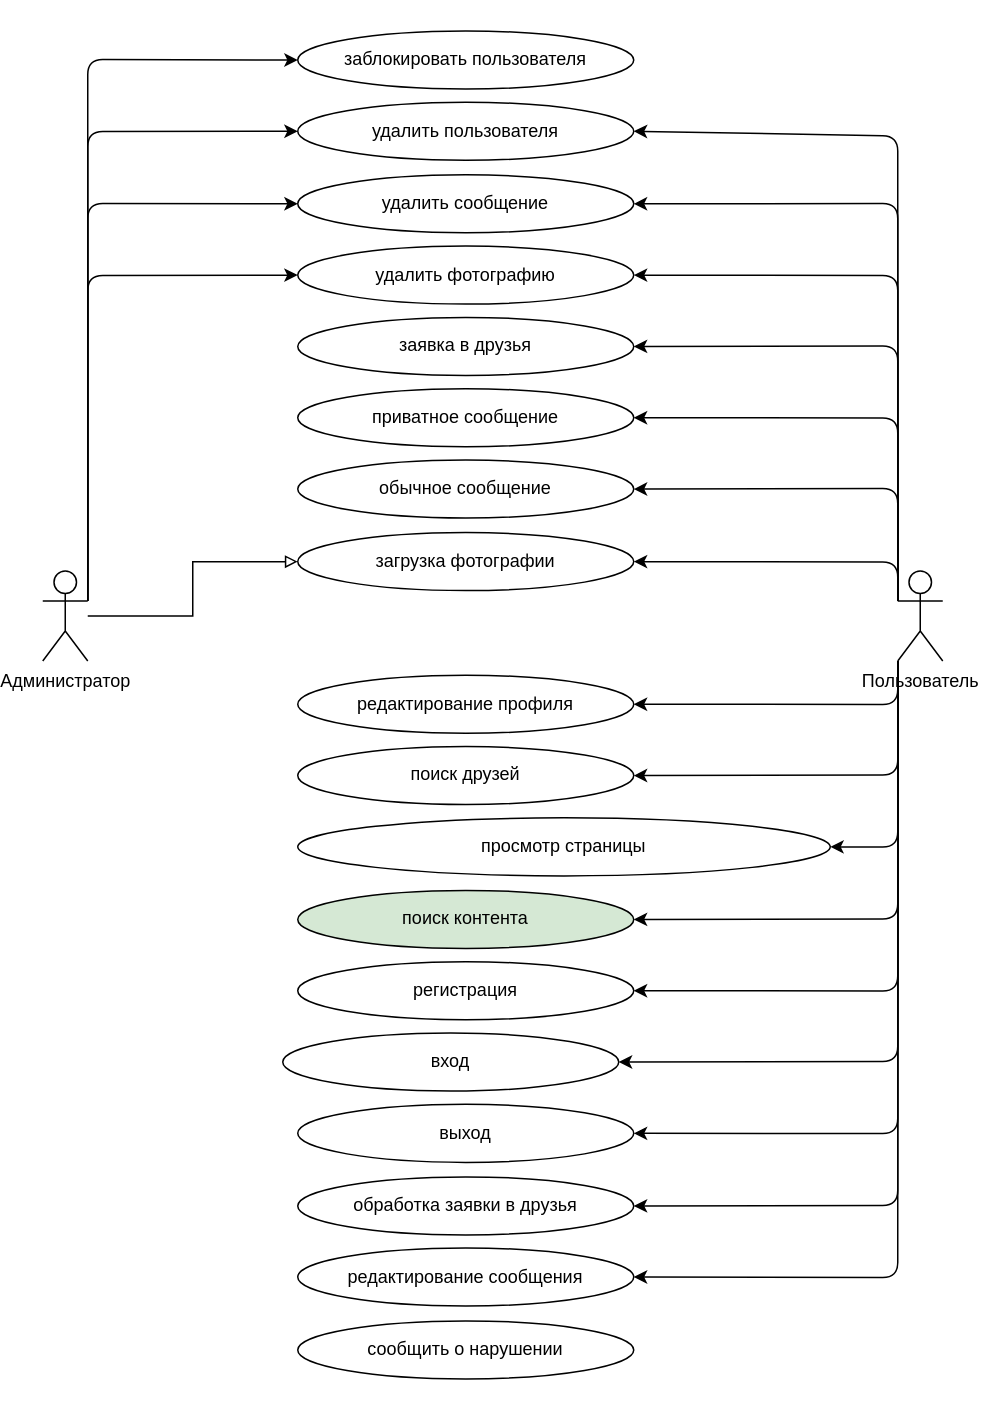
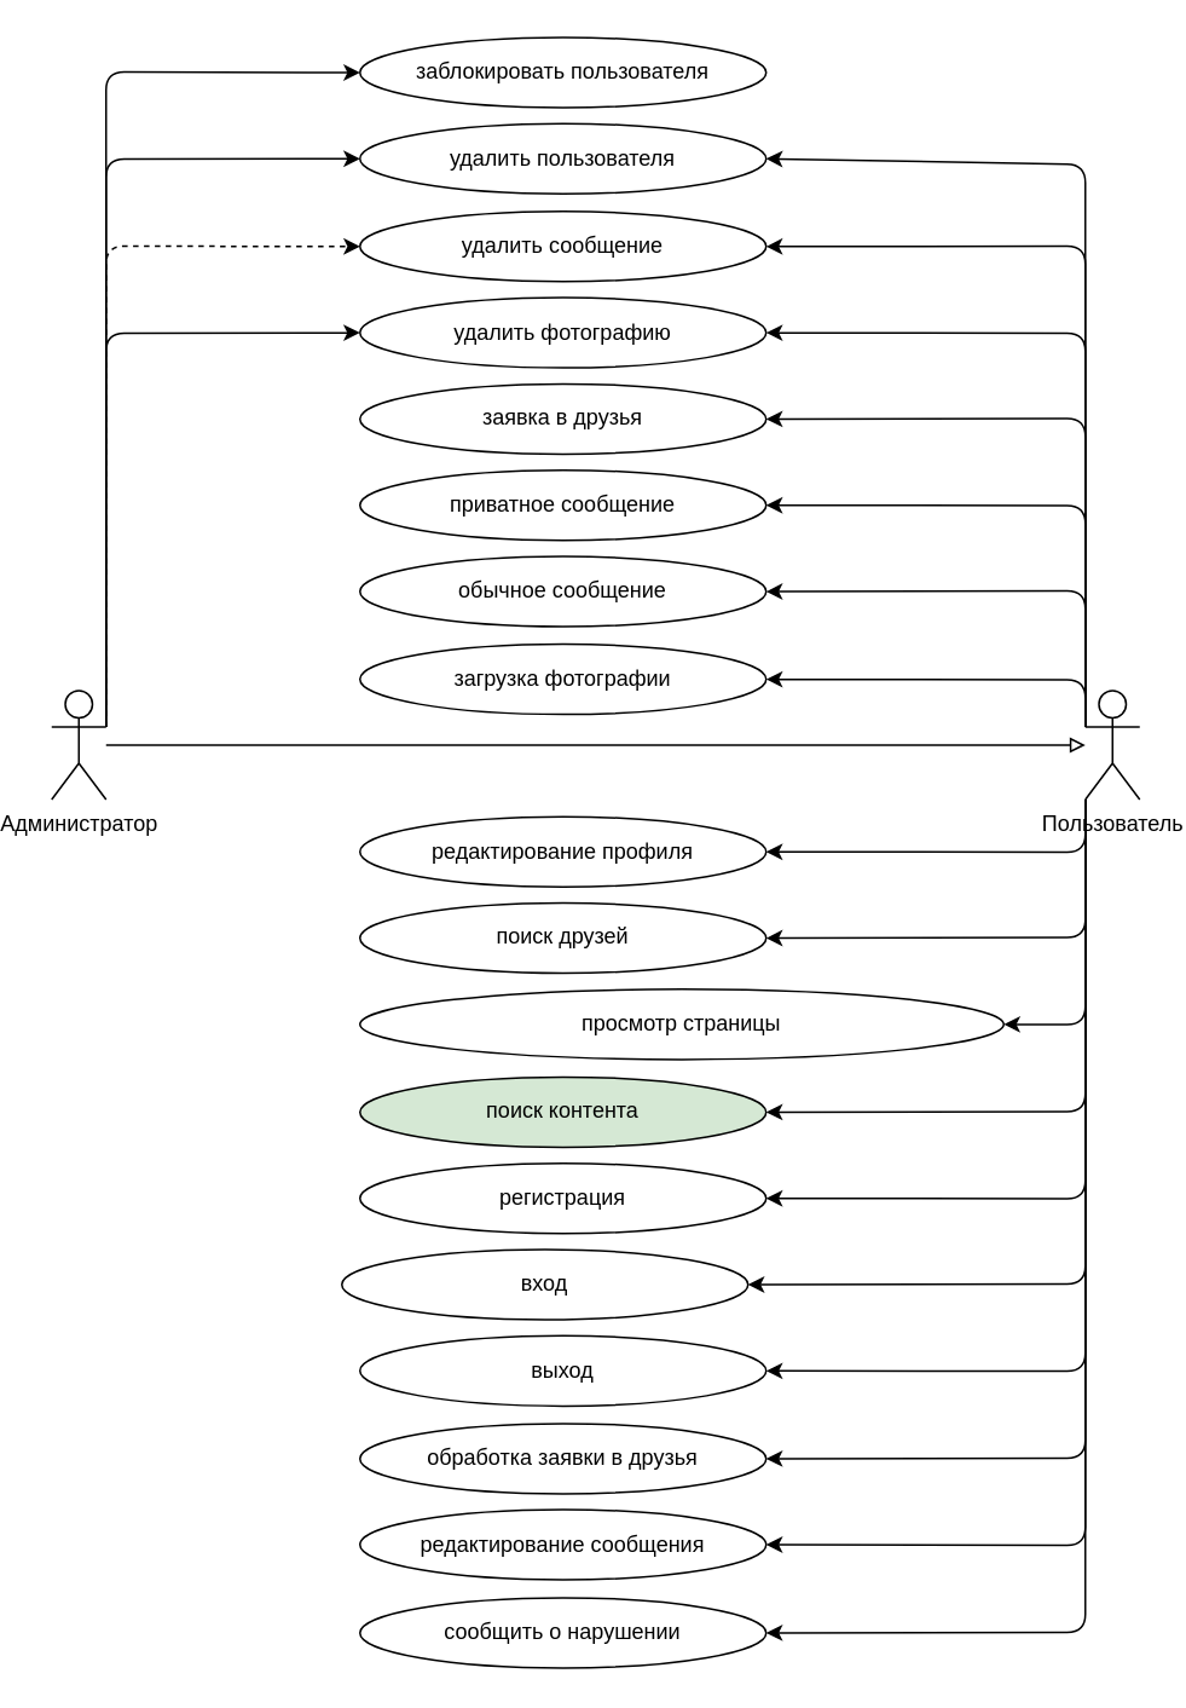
- <mxCell id="7" value="" style="endArrow=classic;html=1;exitX=1;exitY=0.333;exitDx=0;exitDy=0;exitPerimeter=0;entryX=0;entryY=0.5;entryDx=0;entryDy=0;" edge="1" parent="1" source="3" target="18"><mxGeometry width="50" height="50" relative="1" as="geometry"><mxPoint x="55" y="400" as="sourcePoint" /><mxPoint x="210" y="64" as="targetPoint" /><Array as="points"><mxPoint x="50" y="135" /></Array></mxGeometry></mxCell>
+ <mxCell id="7" value="" style="endArrow=classic;html=1;exitX=1;exitY=0.333;exitDx=0;exitDy=0;exitPerimeter=0;entryX=0;entryY=0.5;entryDx=0;entryDy=0;dashed=1;" edge="1" parent="1" source="3" target="18"><mxGeometry width="50" height="50" relative="1" as="geometry"><mxPoint x="55" y="400" as="sourcePoint" /><mxPoint x="210" y="64" as="targetPoint" /><Array as="points"><mxPoint x="50" y="135" /></Array></mxGeometry></mxCell>
- <mxCell id="2" value="" style="edgeStyle=orthogonalEdgeStyle;rounded=0;orthogonalLoop=1;jettySize=auto;html=1;endArrow=block;endFill=0;" edge="1" parent="1" source="3" target="16"><mxGeometry relative="1" as="geometry" /></mxCell>
+ <mxCell id="2" value="" style="edgeStyle=orthogonalEdgeStyle;rounded=0;orthogonalLoop=1;jettySize=auto;html=1;endArrow=block;endFill=0;" edge="1" parent="1" source="3" target="4"><mxGeometry relative="1" as="geometry" /></mxCell>
+ <mxCell id="40" value="" style="endArrow=classic;html=1;entryX=1;entryY=0.5;entryDx=0;entryDy=0;exitX=0;exitY=1;exitDx=0;exitDy=0;exitPerimeter=0;" edge="1" parent="1" source="4" target="17"><mxGeometry width="50" height="50" relative="1" as="geometry"><mxPoint x="640" y="490" as="sourcePoint" /><mxPoint x="464" y="566" as="targetPoint" /><Array as="points"><mxPoint x="590" y="899" /></Array></mxGeometry></mxCell>
